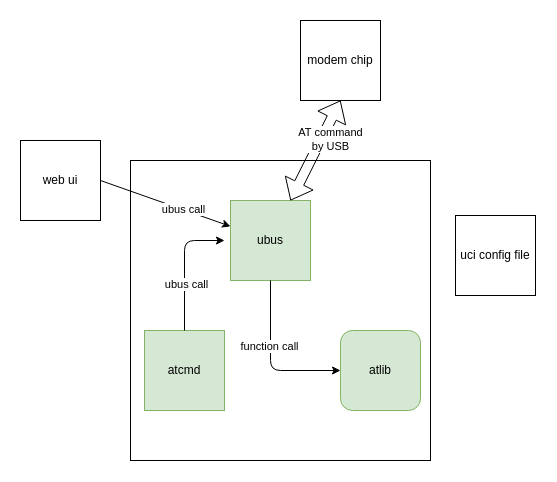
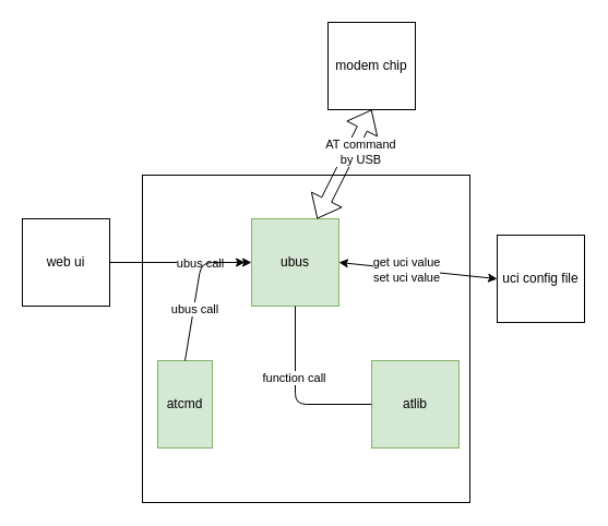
- <mxCell id="6" value="web ui" style="whiteSpace=wrap;html=1;aspect=fixed;" parent="1" vertex="1"><mxGeometry x="20" y="140" width="80" height="80" as="geometry" /></mxCell>
+ <mxCell id="6" value="web ui" style="whiteSpace=wrap;html=1;aspect=fixed;" parent="1" vertex="1"><mxGeometry x="20" y="200" width="80" height="80" as="geometry" /></mxCell>
+ <mxCell id="12" value="" style="endArrow=classic;startArrow=classic;html=1;entryX=0;entryY=0.5;entryDx=0;entryDy=0;exitX=1;exitY=0.5;exitDx=0;exitDy=0;" parent="1" source="4" target="7" edge="1"><mxGeometry width="50" height="50" relative="1" as="geometry"><mxPoint x="200" y="440" as="sourcePoint" /><mxPoint x="250" y="390" as="targetPoint" /></mxGeometry></mxCell>
+ <mxCell id="13" value="get uci value&lt;br&gt;set uci value" style="edgeLabel;html=1;align=center;verticalAlign=middle;resizable=0;points=[];" parent="12" vertex="1" connectable="0"><mxGeometry x="-0.144" relative="1" as="geometry"><mxPoint as="offset" /></mxGeometry></mxCell>
- <mxCell id="3" value="atcmd" style="whiteSpace=wrap;html=1;aspect=fixed;fillColor=#d5e8d4;strokeColor=#82b366;" parent="1" vertex="1"><mxGeometry x="144" y="330" width="80" height="80" as="geometry" /></mxCell>
+ <mxCell id="3" value="atcmd" style="whiteSpace=wrap;html=1;aspect=fixed;fillColor=#d5e8d4;strokeColor=#82b366;" parent="1" vertex="1"><mxGeometry x="144" y="330" width="50" height="80" as="geometry" /></mxCell>
- <mxCell id="14" value="" style="endArrow=classic;html=1;exitX=0.5;exitY=1;exitDx=0;exitDy=0;entryX=0;entryY=0.5;entryDx=0;entryDy=0;" parent="1" source="4" target="5" edge="1"><mxGeometry width="50" height="50" relative="1" as="geometry"><mxPoint x="550" y="610" as="sourcePoint" /><mxPoint x="600" y="560" as="targetPoint" /><Array as="points"><mxPoint x="270" y="370" /></Array></mxGeometry></mxCell>
+ <mxCell id="14" value="" style="endArrow=none;html=1;exitX=0.5;exitY=1;exitDx=0;exitDy=0;entryX=0;entryY=0.5;entryDx=0;entryDy=0;" parent="1" source="4" target="5" edge="1"><mxGeometry width="50" height="50" relative="1" as="geometry"><mxPoint x="550" y="610" as="sourcePoint" /><mxPoint x="600" y="560" as="targetPoint" /><Array as="points"><mxPoint x="270" y="370" /></Array></mxGeometry></mxCell>
- <mxCell id="5" value="atlib" style="whiteSpace=wrap;html=1;aspect=fixed;fillColor=#d5e8d4;strokeColor=#82b366;rounded=1;" parent="1" vertex="1"><mxGeometry x="340" y="330" width="80" height="80" as="geometry" /></mxCell>
+ <mxCell id="5" value="atlib" style="whiteSpace=wrap;html=1;aspect=fixed;fillColor=#d5e8d4;strokeColor=#82b366;" parent="1" vertex="1"><mxGeometry x="340" y="330" width="80" height="80" as="geometry" /></mxCell>
